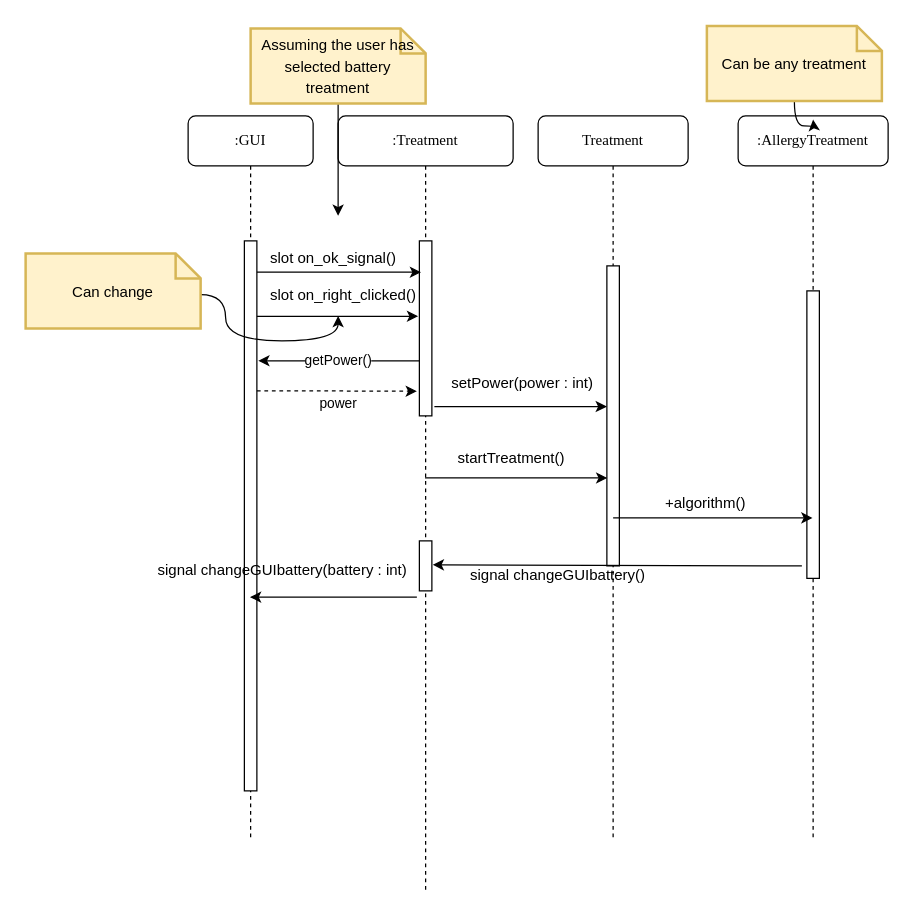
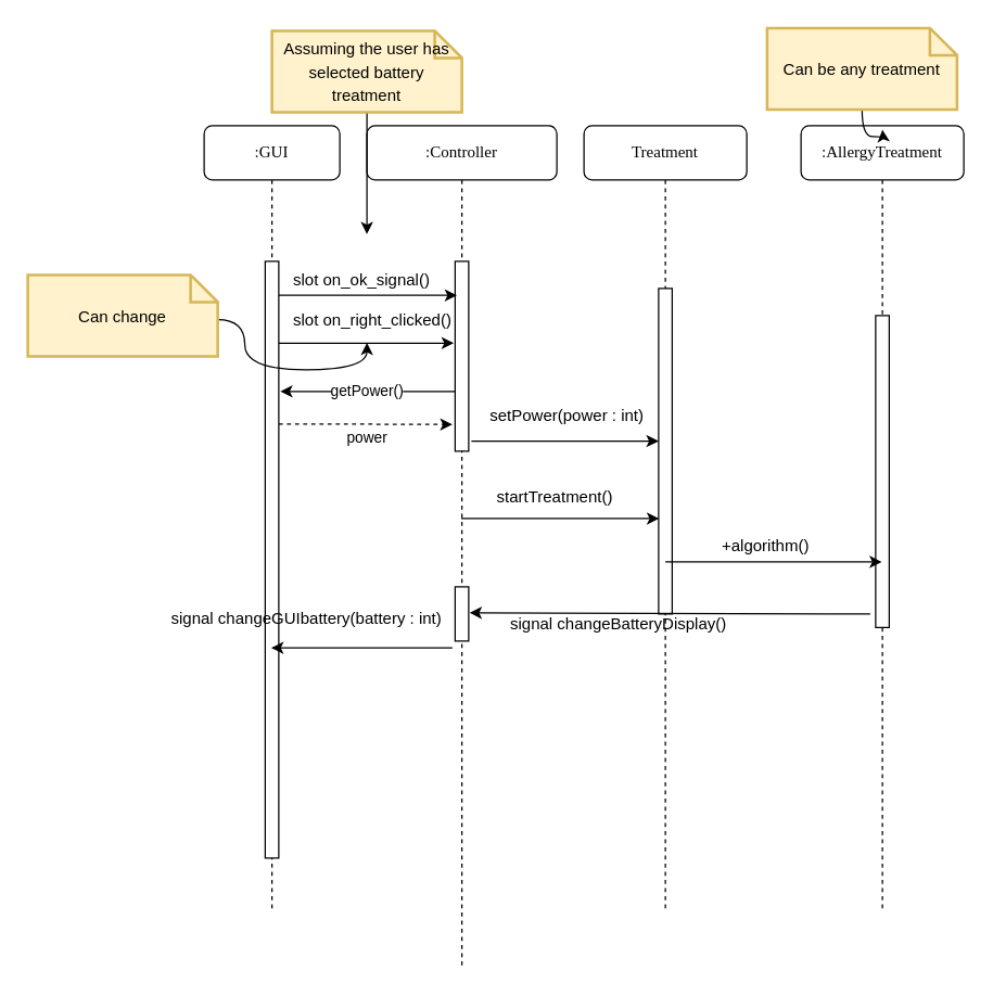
- <mxCell id="2" value=":Treatment" style="shape=umlLifeline;perimeter=lifelinePerimeter;whiteSpace=wrap;html=1;container=1;collapsible=0;recursiveResize=0;outlineConnect=0;rounded=1;shadow=0;comic=0;labelBackgroundColor=none;strokeWidth=1;fontFamily=Verdana;fontSize=12;align=center;" parent="1" vertex="1"><mxGeometry x="270" y="92" width="140" height="620" as="geometry" /></mxCell>
+ <mxCell id="2" value=":Controller" style="shape=umlLifeline;perimeter=lifelinePerimeter;whiteSpace=wrap;html=1;container=1;collapsible=0;recursiveResize=0;outlineConnect=0;rounded=1;shadow=0;comic=0;labelBackgroundColor=none;strokeWidth=1;fontFamily=Verdana;fontSize=12;align=center;" parent="1" vertex="1"><mxGeometry x="270" y="92" width="140" height="620" as="geometry" /></mxCell>
- <mxCell id="25" value="signal changeGUIbattery()" style="text;strokeColor=none;fillColor=none;align=left;verticalAlign=top;spacingLeft=4;spacingRight=4;overflow=hidden;rotatable=0;points=[[0,0.5],[1,0.5]];portConstraint=eastwest;" parent="1" vertex="1"><mxGeometry x="370" y="446" width="170" height="26" as="geometry" /></mxCell>
+ <mxCell id="25" value="signal changeBatteryDisplay()" style="text;strokeColor=none;fillColor=none;align=left;verticalAlign=top;spacingLeft=4;spacingRight=4;overflow=hidden;rotatable=0;points=[[0,0.5],[1,0.5]];portConstraint=eastwest;" parent="1" vertex="1"><mxGeometry x="370" y="446" width="170" height="26" as="geometry" /></mxCell>
